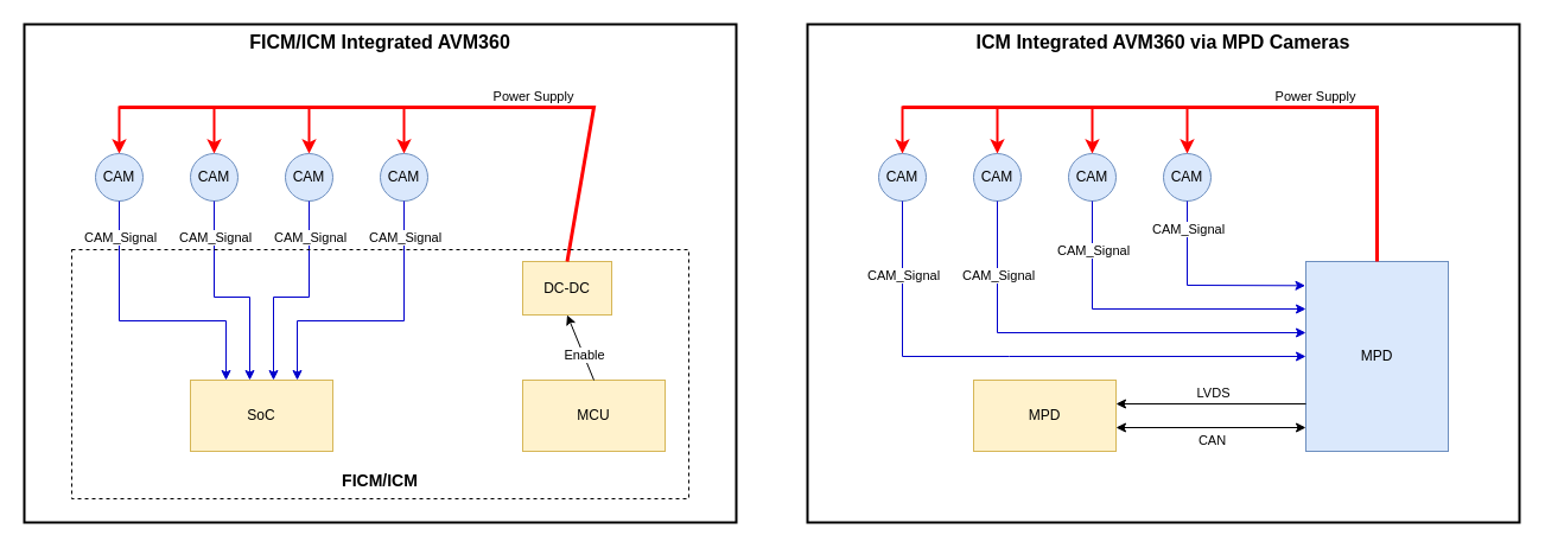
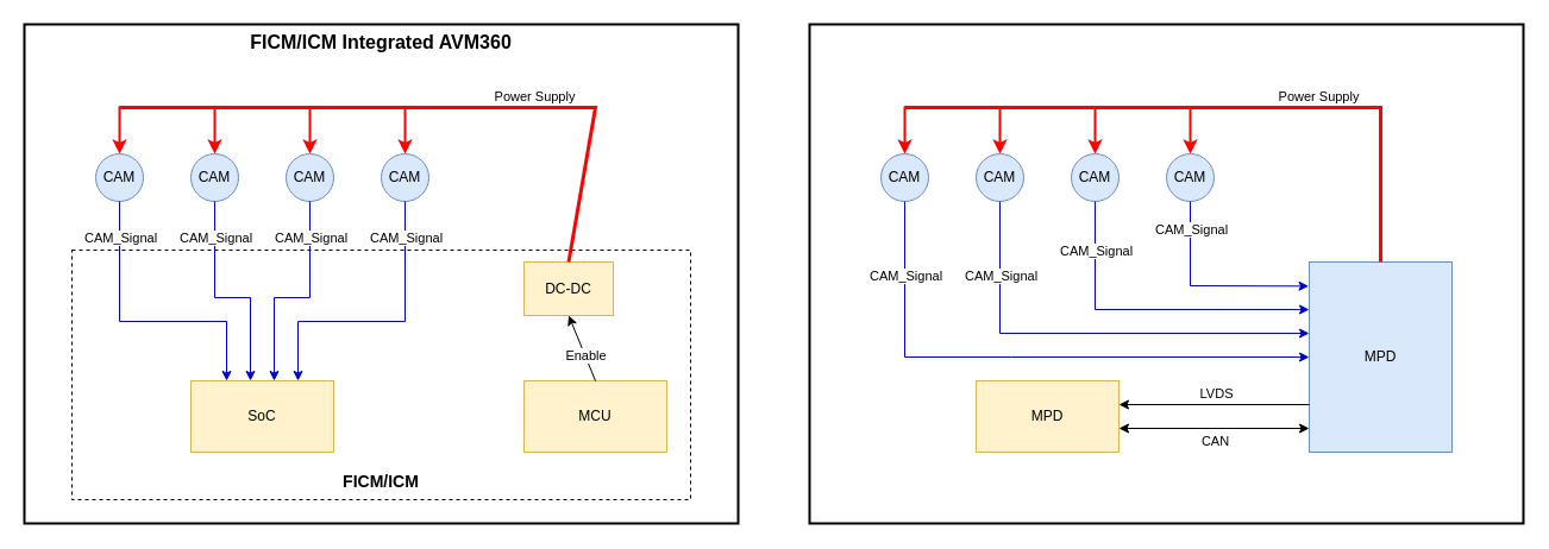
- <mxCell id="52" value="ICM Integrated AVM360 via MPD Cameras" style="text;strokeColor=none;align=center;fillColor=none;html=1;verticalAlign=middle;whiteSpace=wrap;rounded=0;fontSize=16;fontStyle=1" vertex="1" parent="1"><mxGeometry x="680" y="20" width="600" height="30" as="geometry" /></mxCell>
